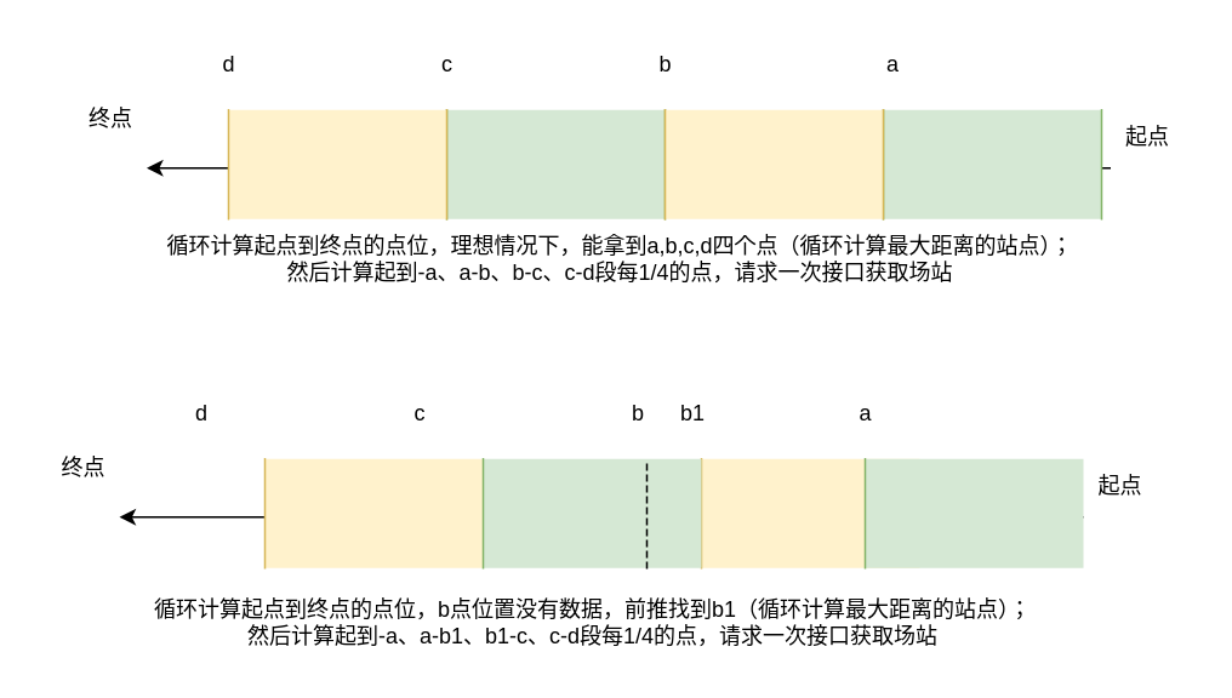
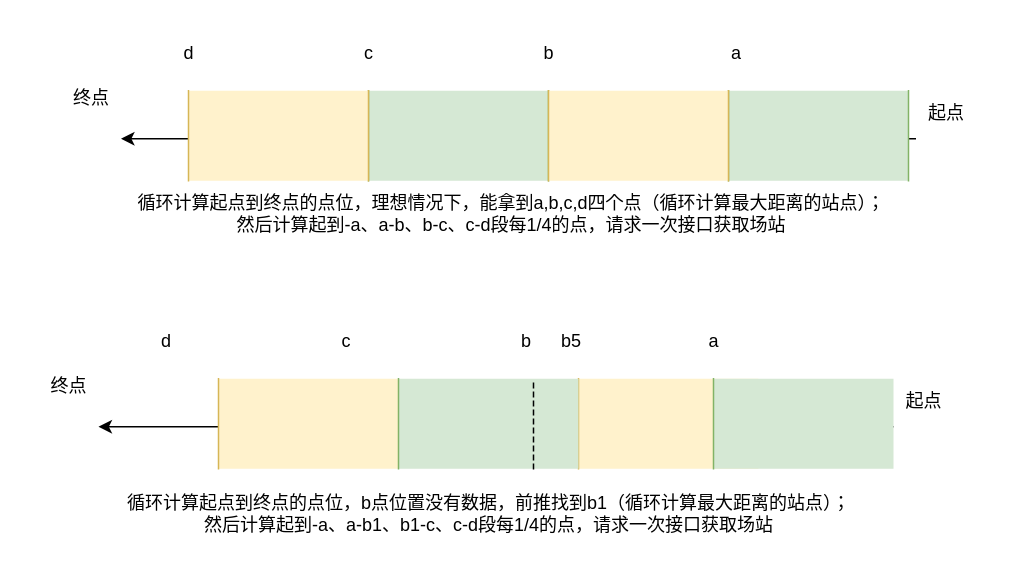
- <mxCell id="26" value="b1" style="text;html=1;align=center;verticalAlign=middle;resizable=0;points=[];autosize=1;strokeColor=none;fillColor=none;" vertex="1" parent="1"><mxGeometry x="360" y="212" width="40" height="30" as="geometry" /></mxCell>
+ <mxCell id="26" value="b5" style="text;html=1;align=center;verticalAlign=middle;resizable=0;points=[];autosize=1;strokeColor=none;fillColor=none;" vertex="1" parent="1"><mxGeometry x="360" y="212" width="40" height="30" as="geometry" /></mxCell>
